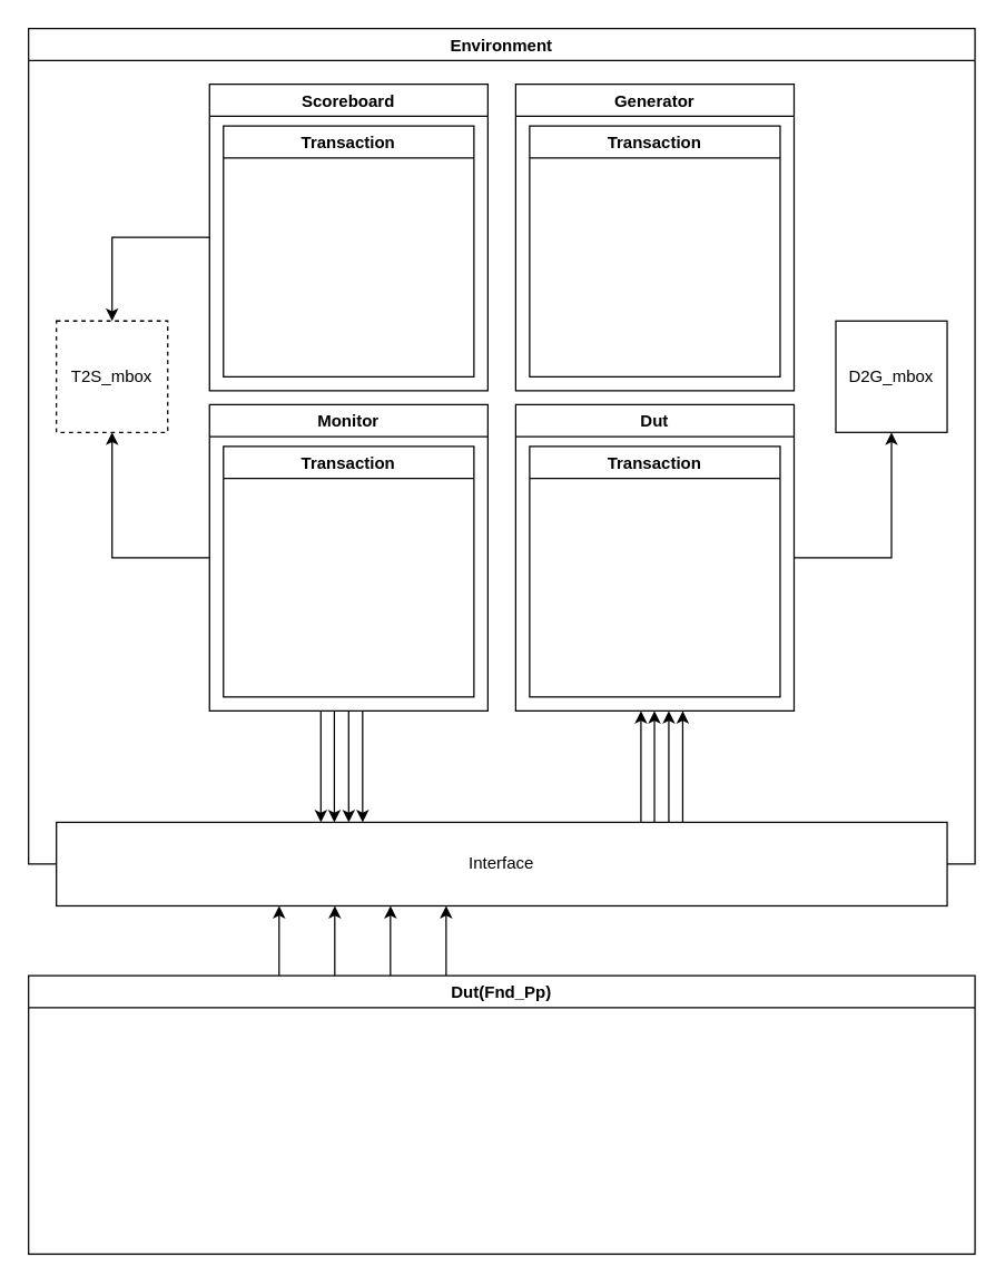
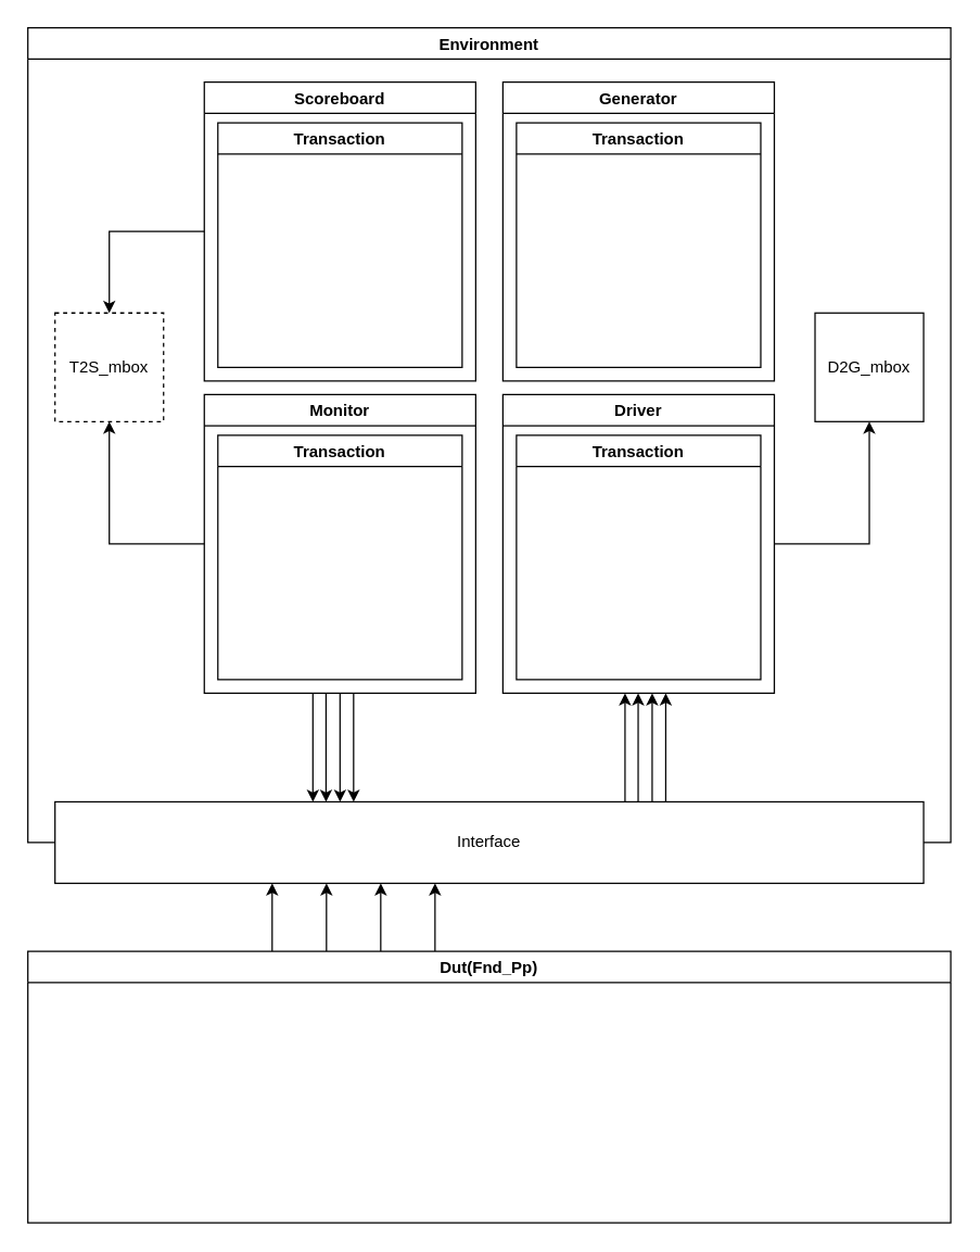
- <mxCell id="12" value="Dut" style="swimlane;startSize=23;" parent="2" vertex="1"><mxGeometry x="350" y="270" width="200" height="220" as="geometry" /></mxCell>
+ <mxCell id="12" value="Driver" style="swimlane;startSize=23;" parent="2" vertex="1"><mxGeometry x="350" y="270" width="200" height="220" as="geometry" /></mxCell>
